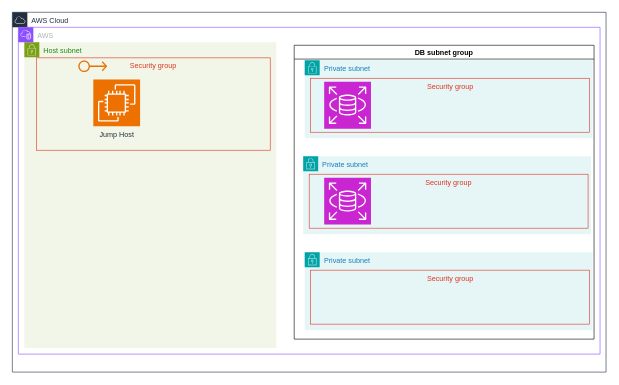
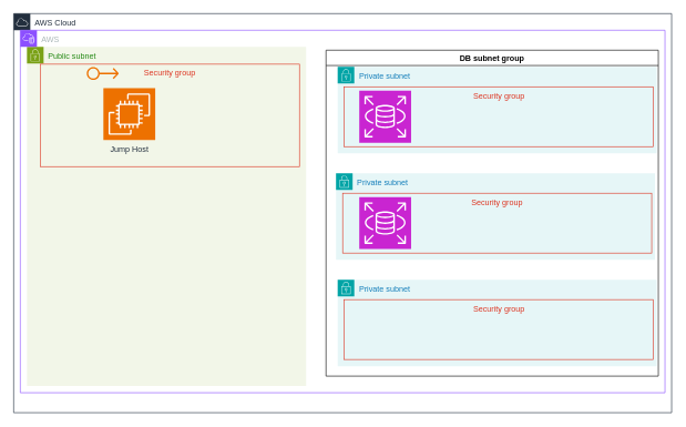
- <mxCell id="3" value="Host subnet" style="points=[[0,0],[0.25,0],[0.5,0],[0.75,0],[1,0],[1,0.25],[1,0.5],[1,0.75],[1,1],[0.75,1],[0.5,1],[0.25,1],[0,1],[0,0.75],[0,0.5],[0,0.25]];outlineConnect=0;gradientColor=none;html=1;whiteSpace=wrap;fontSize=12;fontStyle=0;container=1;pointerEvents=0;collapsible=0;recursiveResize=0;shape=mxgraph.aws4.group;grIcon=mxgraph.aws4.group_security_group;grStroke=0;strokeColor=#7AA116;fillColor=#F2F6E8;verticalAlign=top;align=left;spacingLeft=30;fontColor=#248814;dashed=0;" parent="2" vertex="1"><mxGeometry x="20" y="50" width="420" height="510" as="geometry" /></mxCell>
+ <mxCell id="3" value="Public subnet" style="points=[[0,0],[0.25,0],[0.5,0],[0.75,0],[1,0],[1,0.25],[1,0.5],[1,0.75],[1,1],[0.75,1],[0.5,1],[0.25,1],[0,1],[0,0.75],[0,0.5],[0,0.25]];outlineConnect=0;gradientColor=none;html=1;whiteSpace=wrap;fontSize=12;fontStyle=0;container=1;pointerEvents=0;collapsible=0;recursiveResize=0;shape=mxgraph.aws4.group;grIcon=mxgraph.aws4.group_security_group;grStroke=0;strokeColor=#7AA116;fillColor=#F2F6E8;verticalAlign=top;align=left;spacingLeft=30;fontColor=#248814;dashed=0;" parent="2" vertex="1"><mxGeometry x="20" y="50" width="420" height="510" as="geometry" /></mxCell>
